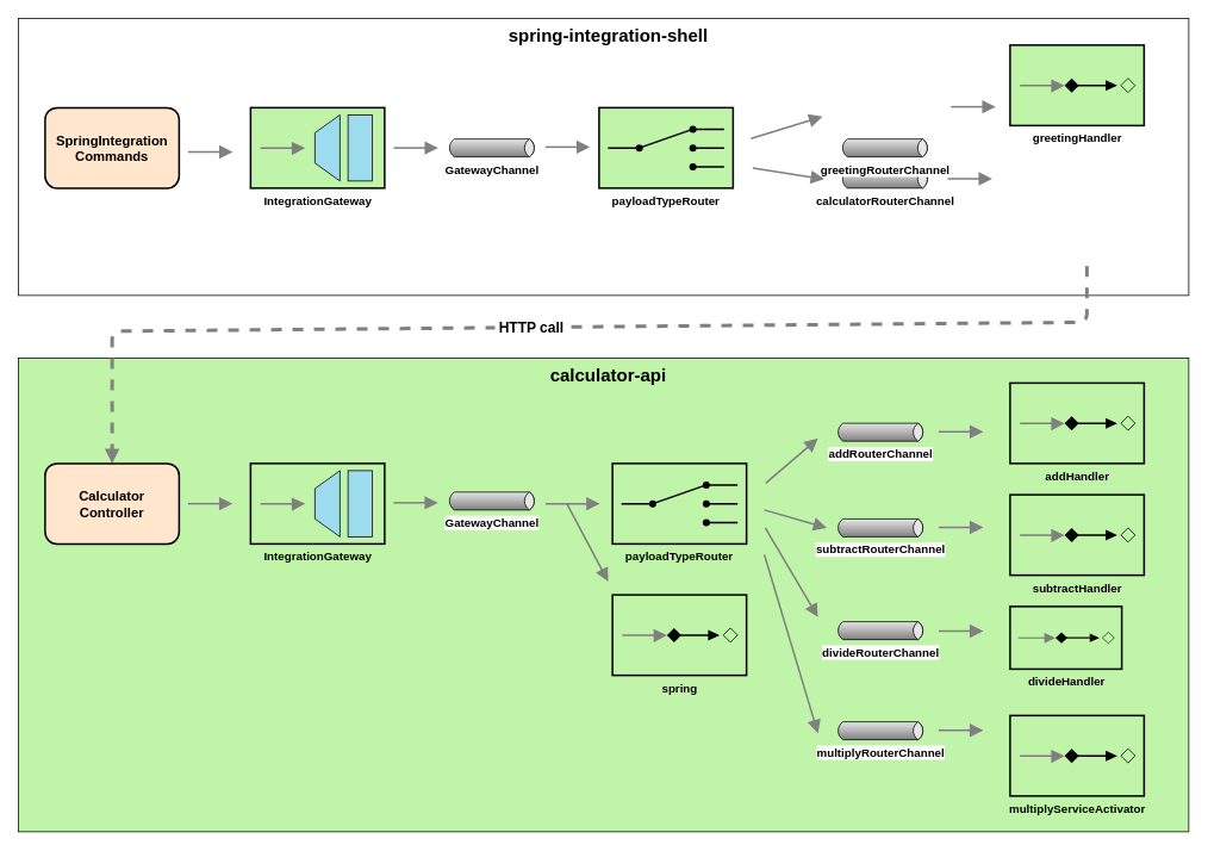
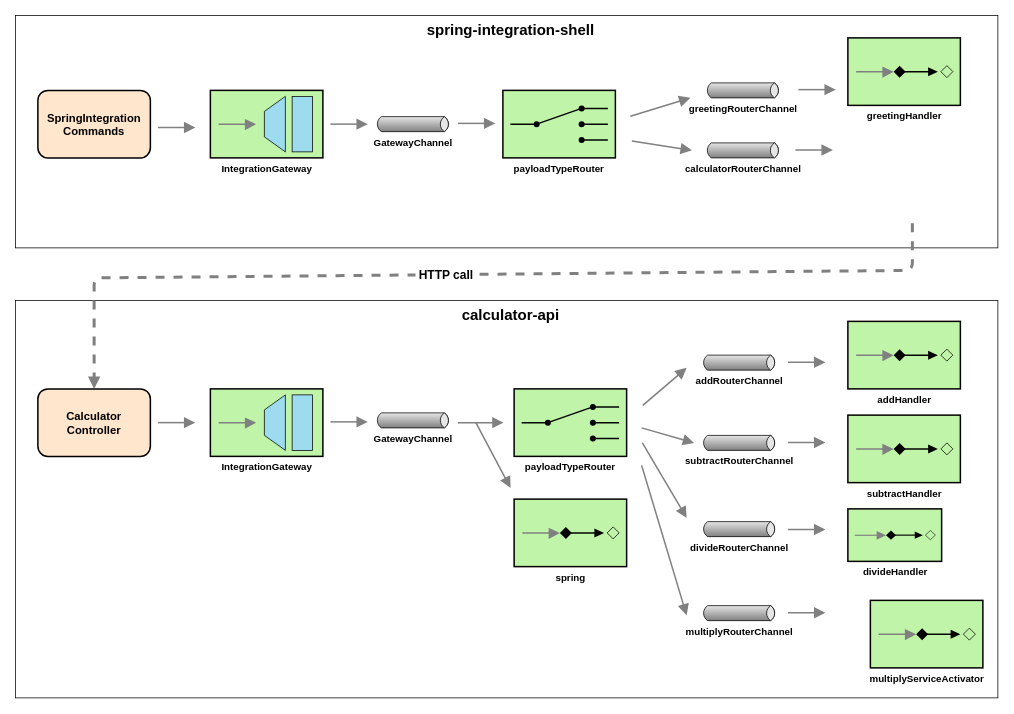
- <mxCell id="8" value="greetingRouterChannel" style="strokeWidth=1;outlineConnect=0;strokeColor=#000000;dashed=0;align=center;html=1;fontSize=13;shape=mxgraph.eip.messageChannel;verticalLabelPosition=bottom;labelBackgroundColor=#ffffff;verticalAlign=top;fontStyle=1" parent="1" vertex="1"><mxGeometry x="940" y="155" width="100" height="20" as="geometry" /></mxCell>
+ <mxCell id="8" value="greetingRouterChannel" style="strokeWidth=1;outlineConnect=0;strokeColor=#000000;dashed=0;align=center;html=1;fontSize=13;shape=mxgraph.eip.messageChannel;verticalLabelPosition=bottom;labelBackgroundColor=#ffffff;verticalAlign=top;fontStyle=1" parent="1" vertex="1"><mxGeometry x="940" y="110" width="100" height="20" as="geometry" /></mxCell>
- <mxCell id="2" value="&lt;font size=&quot;1&quot;&gt;&lt;b style=&quot;font-size: 20px&quot;&gt;&amp;nbsp; calculator-api&lt;/b&gt;&lt;/font&gt;" style="rounded=0;whiteSpace=wrap;html=1;fontSize=13;align=center;verticalAlign=top;fillColor=#c0f5a9;" parent="1" vertex="1"><mxGeometry x="20" y="400" width="1310" height="530" as="geometry" /></mxCell>
+ <mxCell id="2" value="&lt;font size=&quot;1&quot;&gt;&lt;b style=&quot;font-size: 20px&quot;&gt;&amp;nbsp; calculator-api&lt;/b&gt;&lt;/font&gt;" style="rounded=0;whiteSpace=wrap;html=1;fontSize=13;align=center;verticalAlign=top;" parent="1" vertex="1"><mxGeometry x="20" y="400" width="1310" height="530" as="geometry" /></mxCell>
- <mxCell id="32" value="multiplyServiceActivator" style="fillColor=#c0f5a9;dashed=0;outlineConnect=0;strokeWidth=2;strokeColor=#000000;html=1;align=center;fontSize=13;verticalLabelPosition=bottom;verticalAlign=top;shape=mxgraph.eip.service_activator;fontStyle=1" parent="1" vertex="1"><mxGeometry x="1130" y="800" width="150" height="90" as="geometry" /></mxCell>
+ <mxCell id="32" value="multiplyServiceActivator" style="fillColor=#c0f5a9;dashed=0;outlineConnect=0;strokeWidth=2;strokeColor=#000000;html=1;align=center;fontSize=13;verticalLabelPosition=bottom;verticalAlign=top;shape=mxgraph.eip.service_activator;fontStyle=1" parent="1" vertex="1"><mxGeometry x="1160" y="800" width="150" height="90" as="geometry" /></mxCell>
